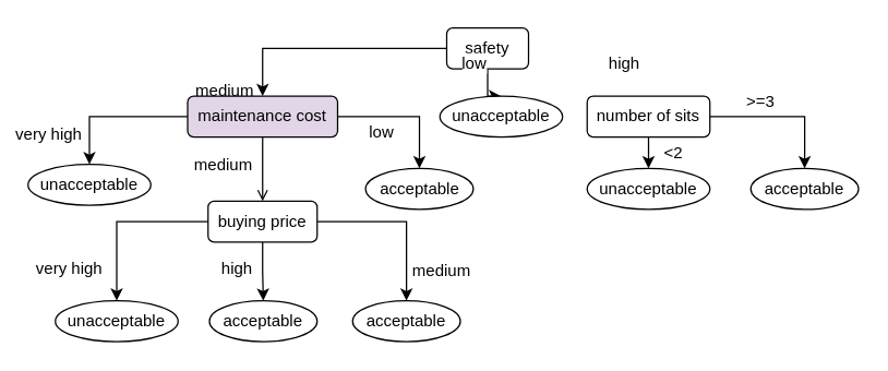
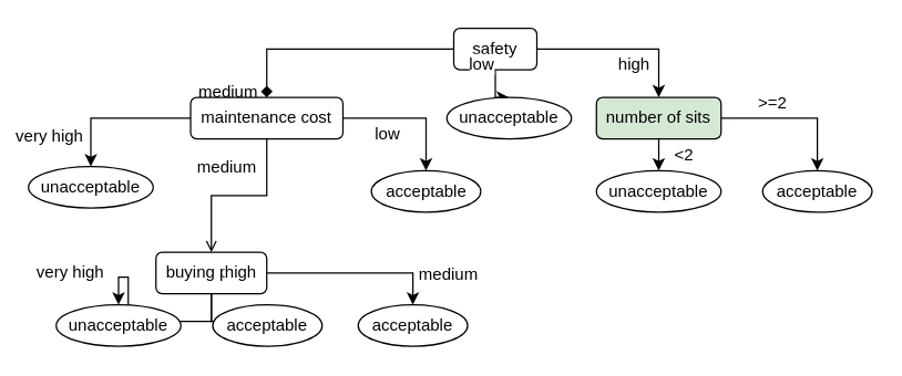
+ <mxCell id="4" style="edgeStyle=orthogonalEdgeStyle;rounded=0;orthogonalLoop=1;jettySize=auto;html=1;entryX=0.5;entryY=0;entryDx=0;entryDy=0;" edge="1" parent="1" source="6" target="13"><mxGeometry relative="1" as="geometry" /></mxCell>
- <mxCell id="2" style="edgeStyle=orthogonalEdgeStyle;rounded=0;orthogonalLoop=1;jettySize=auto;html=1;entryX=0.5;entryY=0;entryDx=0;entryDy=0;" edge="1" parent="1" source="6" target="10"><mxGeometry relative="1" as="geometry" /></mxCell>
+ <mxCell id="2" style="edgeStyle=orthogonalEdgeStyle;rounded=0;orthogonalLoop=1;jettySize=auto;html=1;entryX=0.5;entryY=0;entryDx=0;entryDy=0;endArrow=diamond;" edge="1" parent="1" source="6" target="10"><mxGeometry relative="1" as="geometry" /></mxCell>
- <mxCell id="32" value="&amp;gt;=3" style="edgeLabel;html=1;align=center;verticalAlign=middle;resizable=0;points=[];fontSize=12;" vertex="1" connectable="0" parent="1"><mxGeometry x="498" y="76" as="geometry"><mxPoint x="58" y="-3" as="offset" /></mxGeometry></mxCell>
+ <mxCell id="32" value="&amp;gt;=2" style="edgeLabel;html=1;align=center;verticalAlign=middle;resizable=0;points=[];fontSize=12;" vertex="1" connectable="0" parent="1"><mxGeometry x="498" y="76" as="geometry"><mxPoint x="58" y="-3" as="offset" /></mxGeometry></mxCell>
- <mxCell id="10" value="m&lt;span style=&quot;background-color: initial;&quot;&gt;aintenance cost&lt;/span&gt;" style="rounded=1;whiteSpace=wrap;html=1;fillColor=#e1d5e7;" vertex="1" parent="1"><mxGeometry x="137" y="70" width="110" height="30" as="geometry" /></mxCell>
+ <mxCell id="10" value="m&lt;span style=&quot;background-color: initial;&quot;&gt;aintenance cost&lt;/span&gt;" style="rounded=1;whiteSpace=wrap;html=1;" vertex="1" parent="1"><mxGeometry x="137" y="70" width="110" height="30" as="geometry" /></mxCell>
- <mxCell id="13" value="number of sits" style="rounded=1;whiteSpace=wrap;html=1;" vertex="1" parent="1"><mxGeometry x="430" y="70" width="90" height="30" as="geometry" /></mxCell>
+ <mxCell id="13" value="number of sits" style="rounded=1;whiteSpace=wrap;html=1;fillColor=#d5e8d4;" vertex="1" parent="1"><mxGeometry x="430" y="70" width="90" height="30" as="geometry" /></mxCell>
- <mxCell id="21" value="buying price" style="rounded=1;whiteSpace=wrap;html=1;" vertex="1" parent="1"><mxGeometry x="152" y="147" width="80" height="30" as="geometry" /></mxCell>
+ <mxCell id="21" value="buying price" style="rounded=1;whiteSpace=wrap;html=1;" vertex="1" parent="1"><mxGeometry x="112" y="182" width="80" height="30" as="geometry" /></mxCell>
